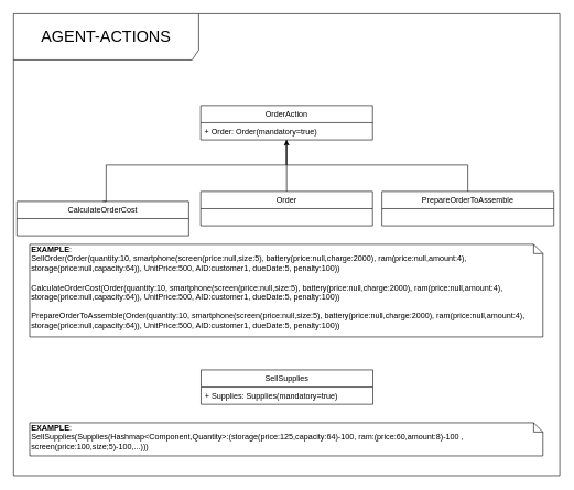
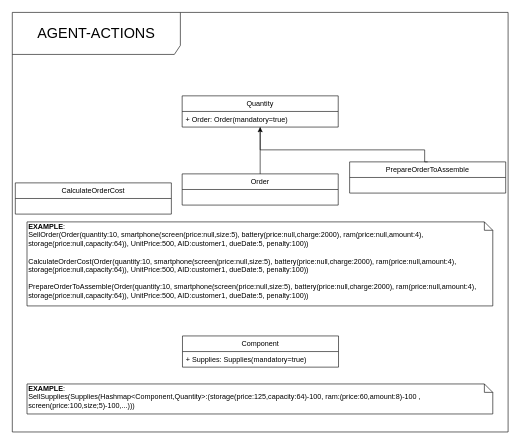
- <mxCell id="13" value="OrderAction" style="swimlane;fontStyle=0;childLayout=stackLayout;horizontal=1;startSize=26;fillColor=none;horizontalStack=0;resizeParent=1;resizeParentMax=0;resizeLast=0;collapsible=1;marginBottom=0;" parent="1" vertex="1"><mxGeometry x="303" y="159" width="260" height="52" as="geometry" /></mxCell>
+ <mxCell id="13" value="Quantity" style="swimlane;fontStyle=0;childLayout=stackLayout;horizontal=1;startSize=26;fillColor=none;horizontalStack=0;resizeParent=1;resizeParentMax=0;resizeLast=0;collapsible=1;marginBottom=0;" parent="1" vertex="1"><mxGeometry x="303" y="159" width="260" height="52" as="geometry" /></mxCell>
- <mxCell id="6" style="edgeStyle=orthogonalEdgeStyle;rounded=0;orthogonalLoop=1;jettySize=auto;html=1;exitX=0.5;exitY=0;exitDx=0;exitDy=0;entryX=0.498;entryY=1.019;entryDx=0;entryDy=0;entryPerimeter=0;endArrow=none;endFill=0;" parent="1" source="7" target="14" edge="1"><mxGeometry relative="1" as="geometry"><Array as="points"><mxPoint x="160" y="249" /><mxPoint x="433" y="249" /></Array></mxGeometry></mxCell>
- <mxCell id="11" value="PrepareOrderToAssemble" style="swimlane;fontStyle=0;childLayout=stackLayout;horizontal=1;startSize=26;fillColor=none;horizontalStack=0;resizeParent=1;resizeParentMax=0;resizeLast=0;collapsible=1;marginBottom=0;" parent="1" vertex="1"><mxGeometry x="577" y="289" width="260" height="52" as="geometry" /></mxCell>
+ <mxCell id="11" value="PrepareOrderToAssemble" style="swimlane;fontStyle=0;childLayout=stackLayout;horizontal=1;startSize=26;fillColor=none;horizontalStack=0;resizeParent=1;resizeParentMax=0;resizeLast=0;collapsible=1;marginBottom=0;" parent="1" vertex="1"><mxGeometry x="582" y="269" width="260" height="52" as="geometry" /></mxCell>
- <mxCell id="8" value="SellSupplies" style="swimlane;fontStyle=0;childLayout=stackLayout;horizontal=1;startSize=26;fillColor=none;horizontalStack=0;resizeParent=1;resizeParentMax=0;resizeLast=0;collapsible=1;marginBottom=0;" parent="1" vertex="1"><mxGeometry x="303.5" y="559" width="260" height="52" as="geometry" /></mxCell>
+ <mxCell id="8" value="Component" style="swimlane;fontStyle=0;childLayout=stackLayout;horizontal=1;startSize=26;fillColor=none;horizontalStack=0;resizeParent=1;resizeParentMax=0;resizeLast=0;collapsible=1;marginBottom=0;" parent="1" vertex="1"><mxGeometry x="303.5" y="559" width="260" height="52" as="geometry" /></mxCell>
